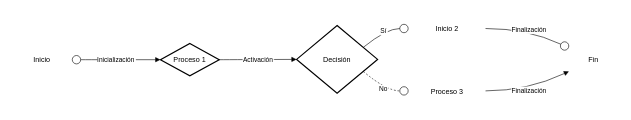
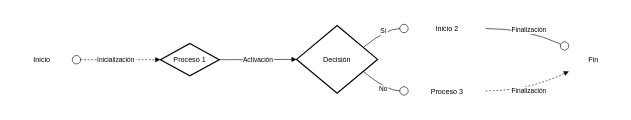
- <mxCell id="8" value="Inicialización" style="curved=1;startArrow=circle;startFill=0;endArrow=block;exitX=1;exitY=0.5;entryX=0;entryY=0.5;" edge="1" parent="1" source="2" target="3"><mxGeometry relative="1" as="geometry"><Array as="points" /></mxGeometry></mxCell>
+ <mxCell id="8" value="Inicialización" style="curved=1;startArrow=circle;startFill=0;endArrow=block;exitX=1;exitY=0.5;entryX=0;entryY=0.5;dashed=1;" edge="1" parent="1" source="2" target="3"><mxGeometry relative="1" as="geometry"><Array as="points" /></mxGeometry></mxCell>
- <mxCell id="13" value="Finalización" style="curved=1;startArrow=none;endArrow=block;exitX=1;exitY=0.5;entryX=0;entryY=0.86;" edge="1" parent="1" source="6" target="7"><mxGeometry relative="1" as="geometry"><Array as="points"><mxPoint x="879" y="151" /></Array></mxGeometry></mxCell>
+ <mxCell id="13" value="Finalización" style="curved=1;startArrow=none;endArrow=block;exitX=1;exitY=0.5;entryX=0;entryY=0.86;dashed=1;" edge="1" parent="1" source="6" target="7"><mxGeometry relative="1" as="geometry"><Array as="points"><mxPoint x="879" y="151" /></Array></mxGeometry></mxCell>
- <mxCell id="11" value="No" style="curved=1;startArrow=none;endArrow=circle;endFill=0;exitX=1.01;exitY=0.78;entryX=0;entryY=0.5;dashed=1;" edge="1" parent="1" source="4" target="6"><mxGeometry relative="1" as="geometry"><Array as="points"><mxPoint x="644" y="151" /></Array></mxGeometry></mxCell>
+ <mxCell id="11" value="No" style="curved=1;startArrow=none;endArrow=circle;endFill=0;exitX=1.01;exitY=0.78;entryX=0;entryY=0.5;" edge="1" parent="1" source="4" target="6"><mxGeometry relative="1" as="geometry"><Array as="points"><mxPoint x="644" y="151" /></Array></mxGeometry></mxCell>
